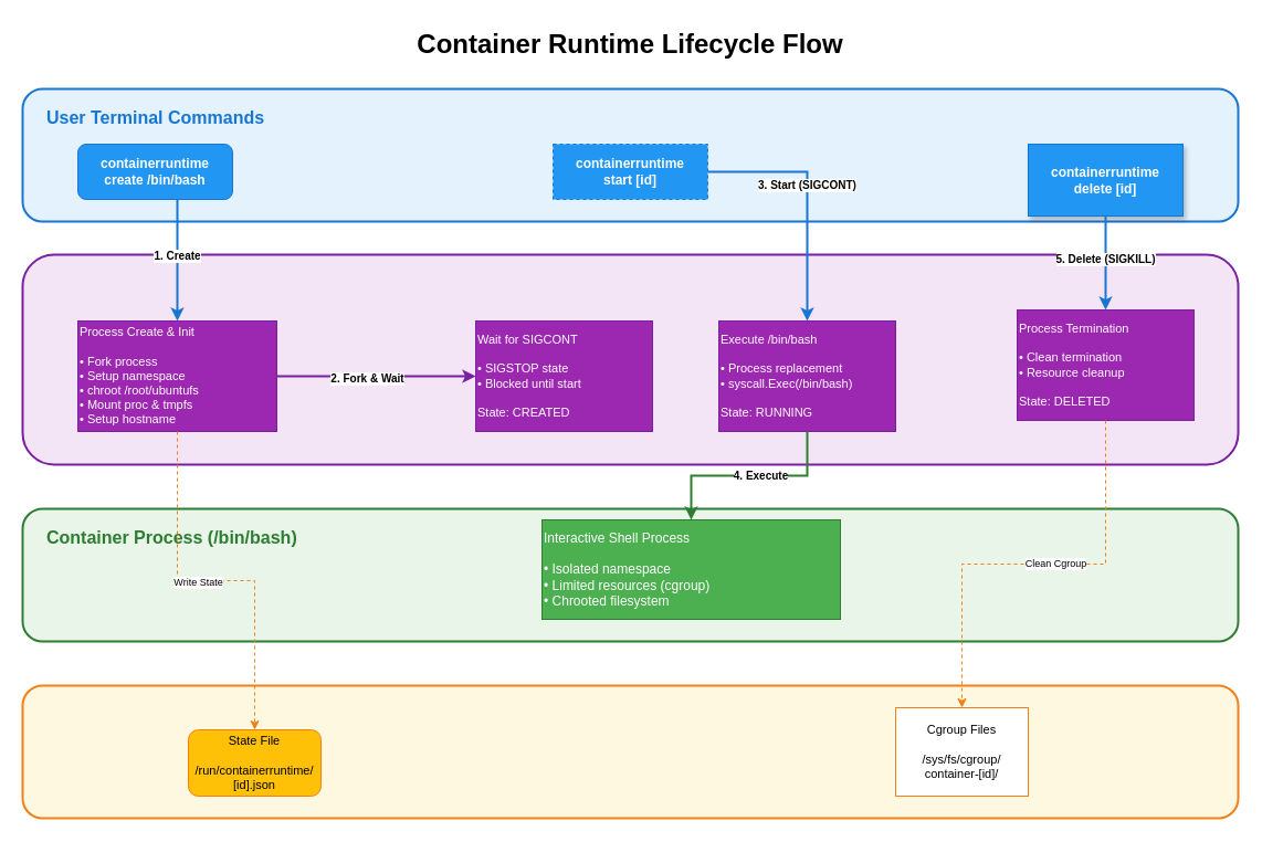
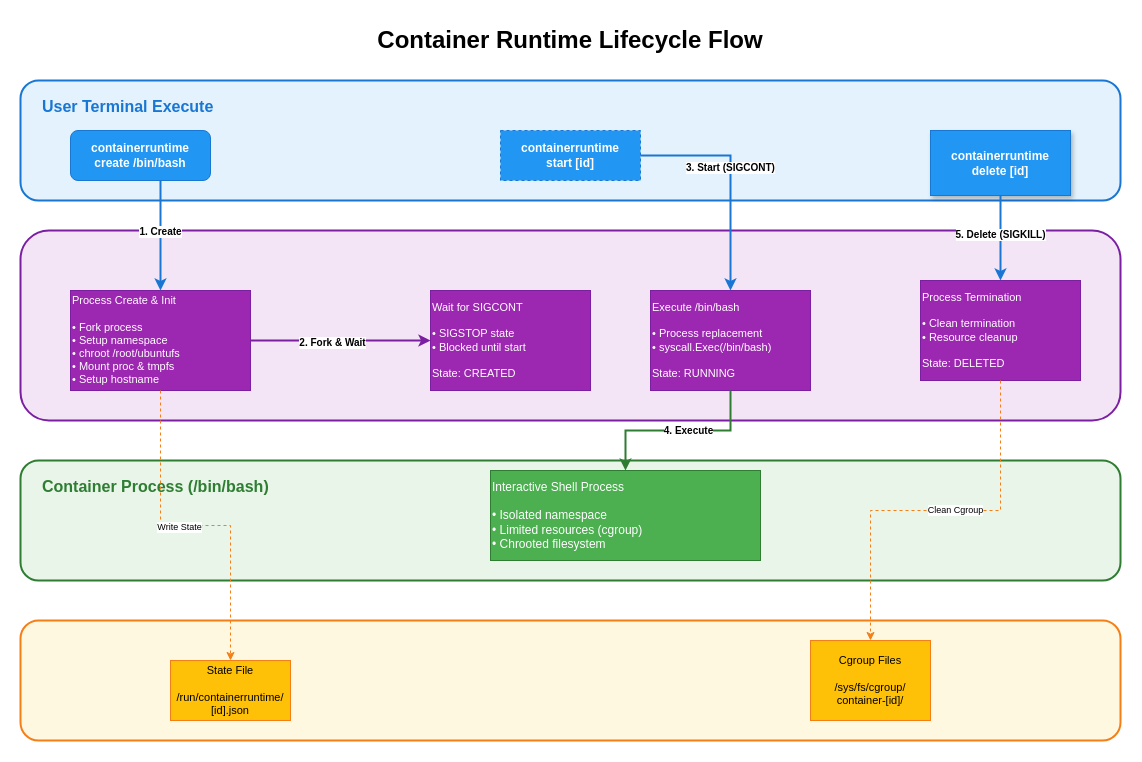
- <mxCell id="4" value="User Terminal Commands" style="text;html=1;strokeColor=none;fillColor=none;align=left;verticalAlign=top;whiteSpace=wrap;rounded=0;fontSize=16;fontStyle=1;fontColor=#1976D2;" vertex="1" parent="1"><mxGeometry x="40" y="90" width="200" height="30" as="geometry" /></mxCell>
+ <mxCell id="4" value="User Terminal Execute" style="text;html=1;strokeColor=none;fillColor=none;align=left;verticalAlign=top;whiteSpace=wrap;rounded=0;fontSize=16;fontStyle=1;fontColor=#1976D2;" vertex="1" parent="1"><mxGeometry x="40" y="90" width="200" height="30" as="geometry" /></mxCell>
- <mxCell id="18" value="Cgroup Files&#10;&#10;/sys/fs/cgroup/&#10;container-[id]/" style="rounded=0;whiteSpace=wrap;html=1;fillColor=#ffffff;fontColor=#000000;strokeColor=#F57F17;fontSize=11;align=center;" vertex="1" parent="1"><mxGeometry x="810" y="640" width="120" height="80" as="geometry" /></mxCell>
+ <mxCell id="18" value="Cgroup Files&#10;&#10;/sys/fs/cgroup/&#10;container-[id]/" style="rounded=0;whiteSpace=wrap;html=1;fillColor=#FFC107;fontColor=#000000;strokeColor=#F57F17;fontSize=11;align=center;" vertex="1" parent="1"><mxGeometry x="810" y="640" width="120" height="80" as="geometry" /></mxCell>
- <mxCell id="17" value="State File&#10;&#10;/run/containerruntime/&#10;[id].json" style="whiteSpace=wrap;html=1;fillColor=#FFC107;fontColor=#000000;strokeColor=#F57F17;fontSize=11;align=center;rounded=1;" vertex="1" parent="1"><mxGeometry x="170" y="660" width="120" height="60" as="geometry" /></mxCell>
+ <mxCell id="17" value="State File&#10;&#10;/run/containerruntime/&#10;[id].json" style="rounded=0;whiteSpace=wrap;html=1;fillColor=#FFC107;fontColor=#000000;strokeColor=#F57F17;fontSize=11;align=center;" vertex="1" parent="1"><mxGeometry x="170" y="660" width="120" height="60" as="geometry" /></mxCell>
